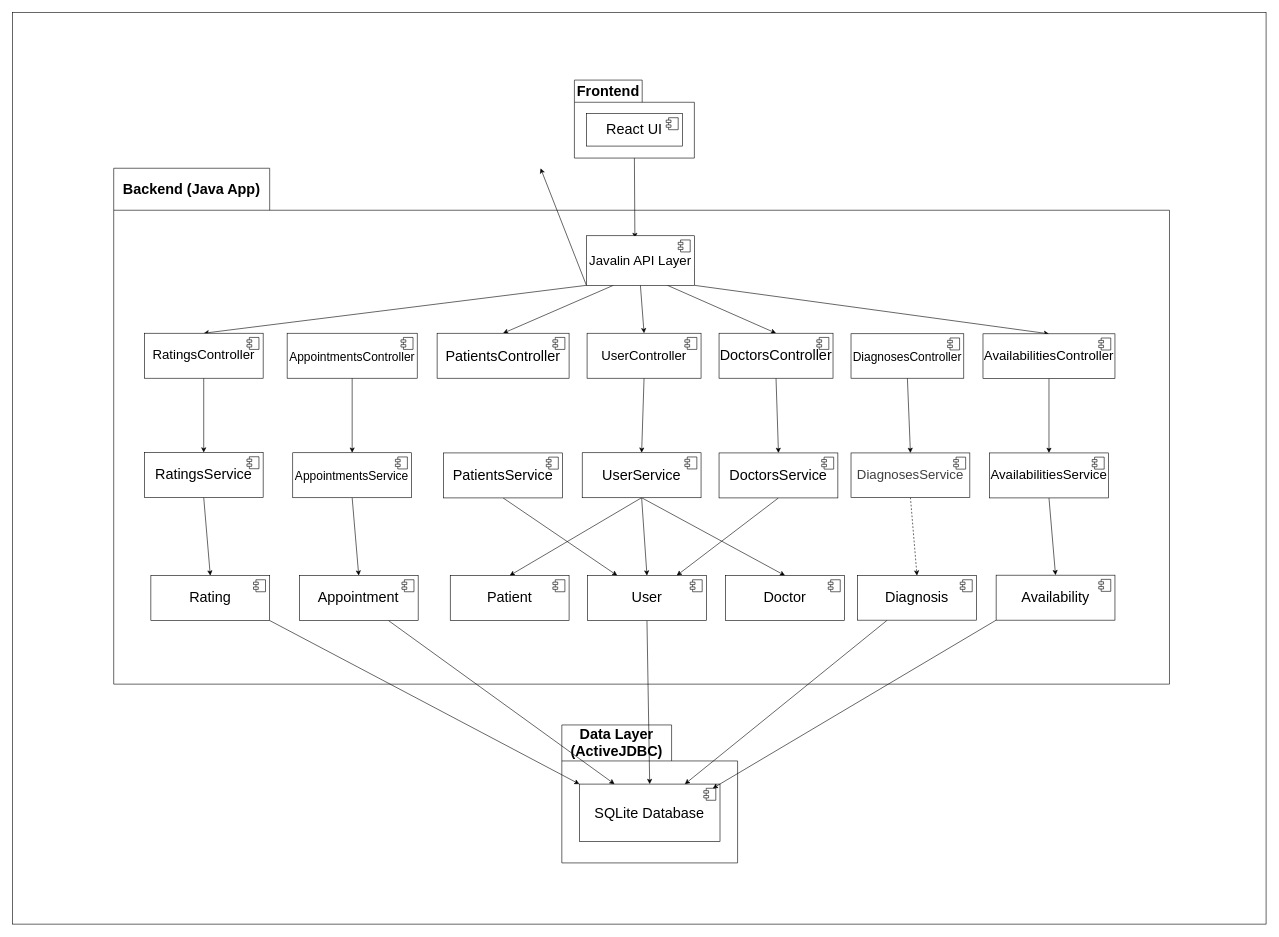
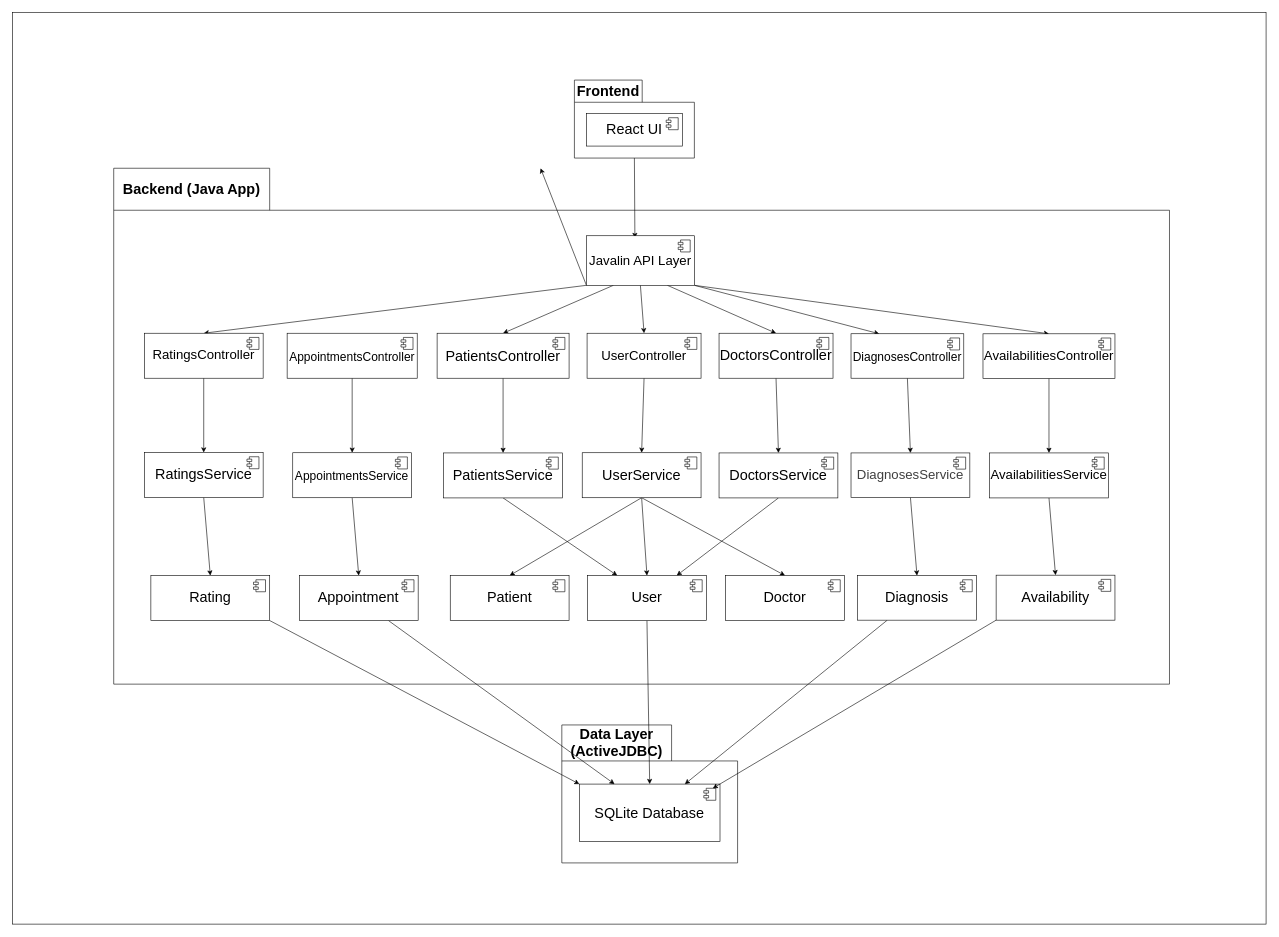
+ <mxCell id="24" style="edgeStyle=none;html=1;exitX=1;exitY=1;exitDx=0;exitDy=0;entryX=0.25;entryY=0;entryDx=0;entryDy=0;" edge="1" parent="1" source="26" target="44"><mxGeometry relative="1" as="geometry" /></mxCell>
+ <mxCell id="34" style="edgeStyle=none;html=1;exitX=0.5;exitY=1;exitDx=0;exitDy=0;entryX=0.5;entryY=0;entryDx=0;entryDy=0;" edge="1" parent="1" source="35" target="50"><mxGeometry relative="1" as="geometry" /></mxCell>
- <mxCell id="69" style="edgeStyle=none;html=1;exitX=0.5;exitY=1;exitDx=0;exitDy=0;entryX=0.5;entryY=0;entryDx=0;entryDy=0;dashed=1;" edge="1" parent="1" source="70" target="82"><mxGeometry relative="1" as="geometry" /></mxCell>
+ <mxCell id="69" style="edgeStyle=none;html=1;exitX=0.5;exitY=1;exitDx=0;exitDy=0;entryX=0.5;entryY=0;entryDx=0;entryDy=0;" edge="1" parent="1" source="70" target="82"><mxGeometry relative="1" as="geometry" /></mxCell>
